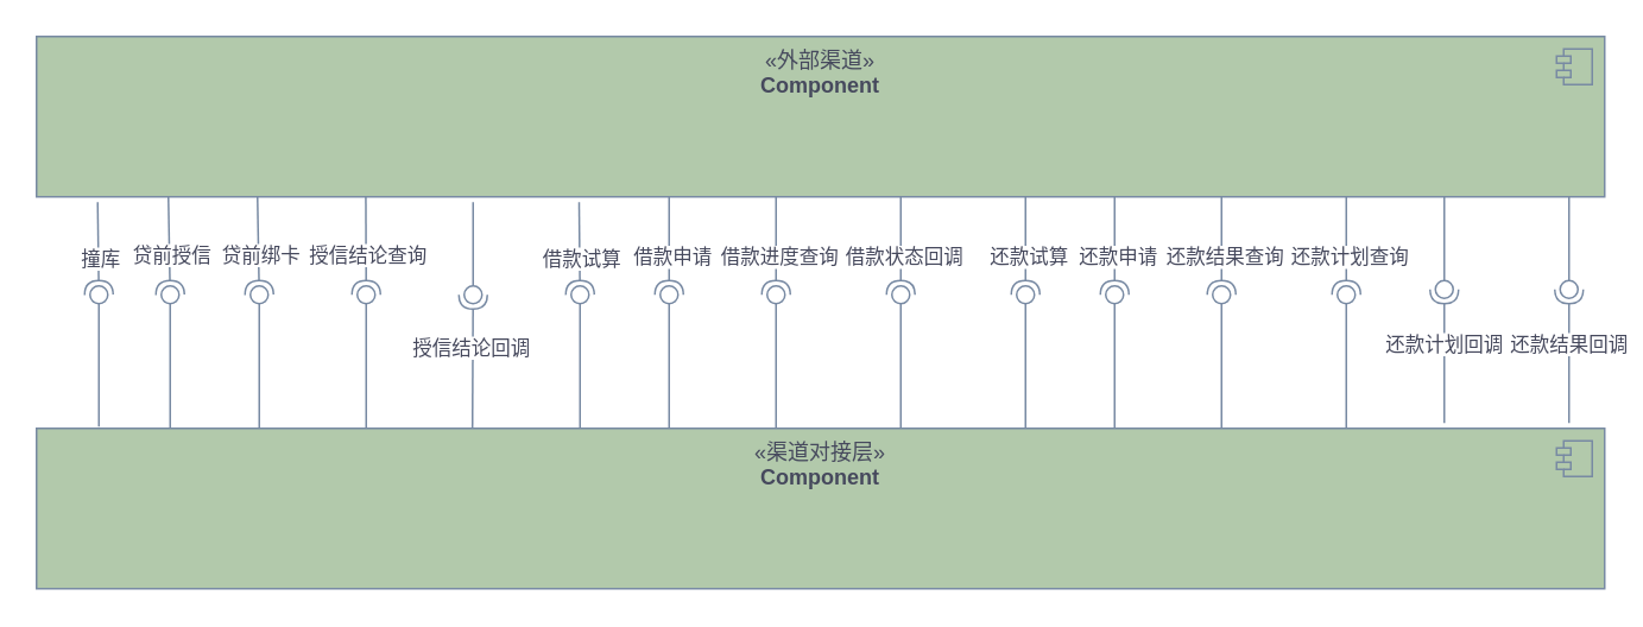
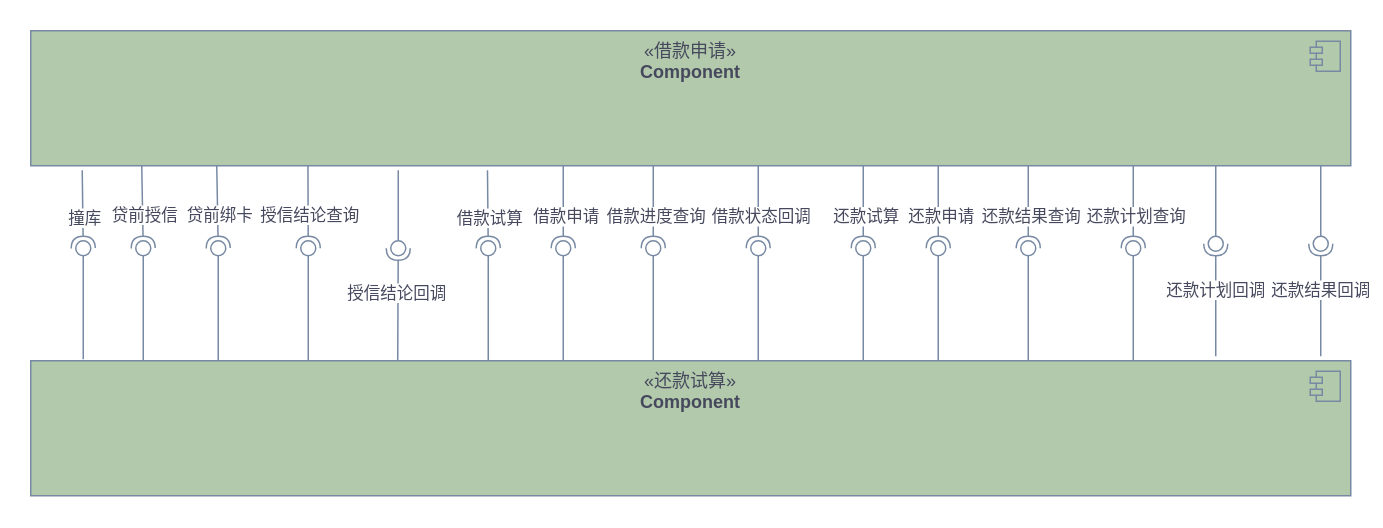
- <mxCell id="4" value="«外部渠道»&lt;br&gt;&lt;b&gt;Component&lt;/b&gt;" style="html=1;dropTarget=0;whiteSpace=wrap;verticalAlign=top;labelBackgroundColor=none;fillColor=#B2C9AB;strokeColor=#788AA3;fontColor=#46495D;" vertex="1" parent="1"><mxGeometry x="20" y="20" width="880" height="90" as="geometry" /></mxCell>
+ <mxCell id="4" value="«借款申请»&lt;br&gt;&lt;b&gt;Component&lt;/b&gt;" style="html=1;dropTarget=0;whiteSpace=wrap;verticalAlign=top;labelBackgroundColor=none;fillColor=#B2C9AB;strokeColor=#788AA3;fontColor=#46495D;" vertex="1" parent="1"><mxGeometry x="20" y="20" width="880" height="90" as="geometry" /></mxCell>
- <mxCell id="2" value="«渠道对接层»&lt;br&gt;&lt;b&gt;Component&lt;/b&gt;" style="html=1;dropTarget=0;whiteSpace=wrap;verticalAlign=top;labelBackgroundColor=none;fillColor=#B2C9AB;strokeColor=#788AA3;fontColor=#46495D;" parent="1" vertex="1"><mxGeometry x="20" y="240" width="880" height="90" as="geometry" /></mxCell>
+ <mxCell id="2" value="«还款试算»&lt;br&gt;&lt;b&gt;Component&lt;/b&gt;" style="html=1;dropTarget=0;whiteSpace=wrap;verticalAlign=top;labelBackgroundColor=none;fillColor=#B2C9AB;strokeColor=#788AA3;fontColor=#46495D;" parent="1" vertex="1"><mxGeometry x="20" y="240" width="880" height="90" as="geometry" /></mxCell>
